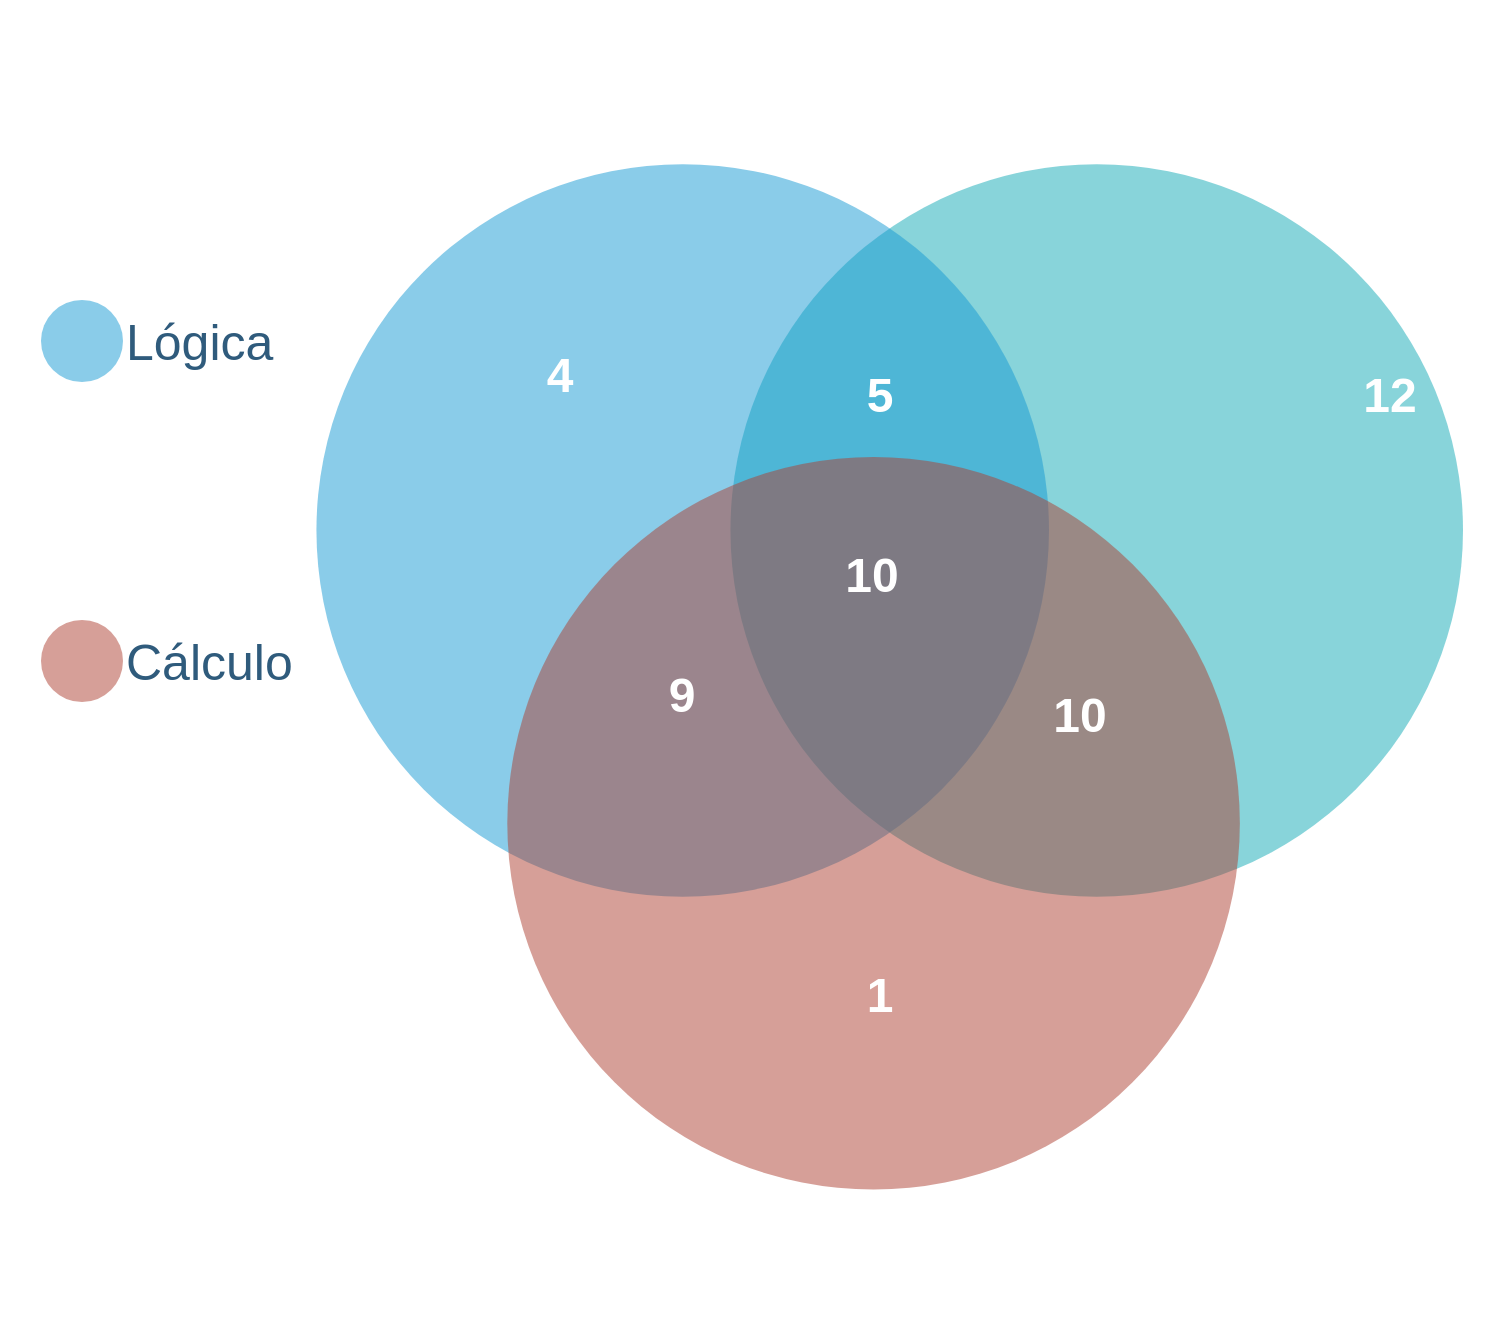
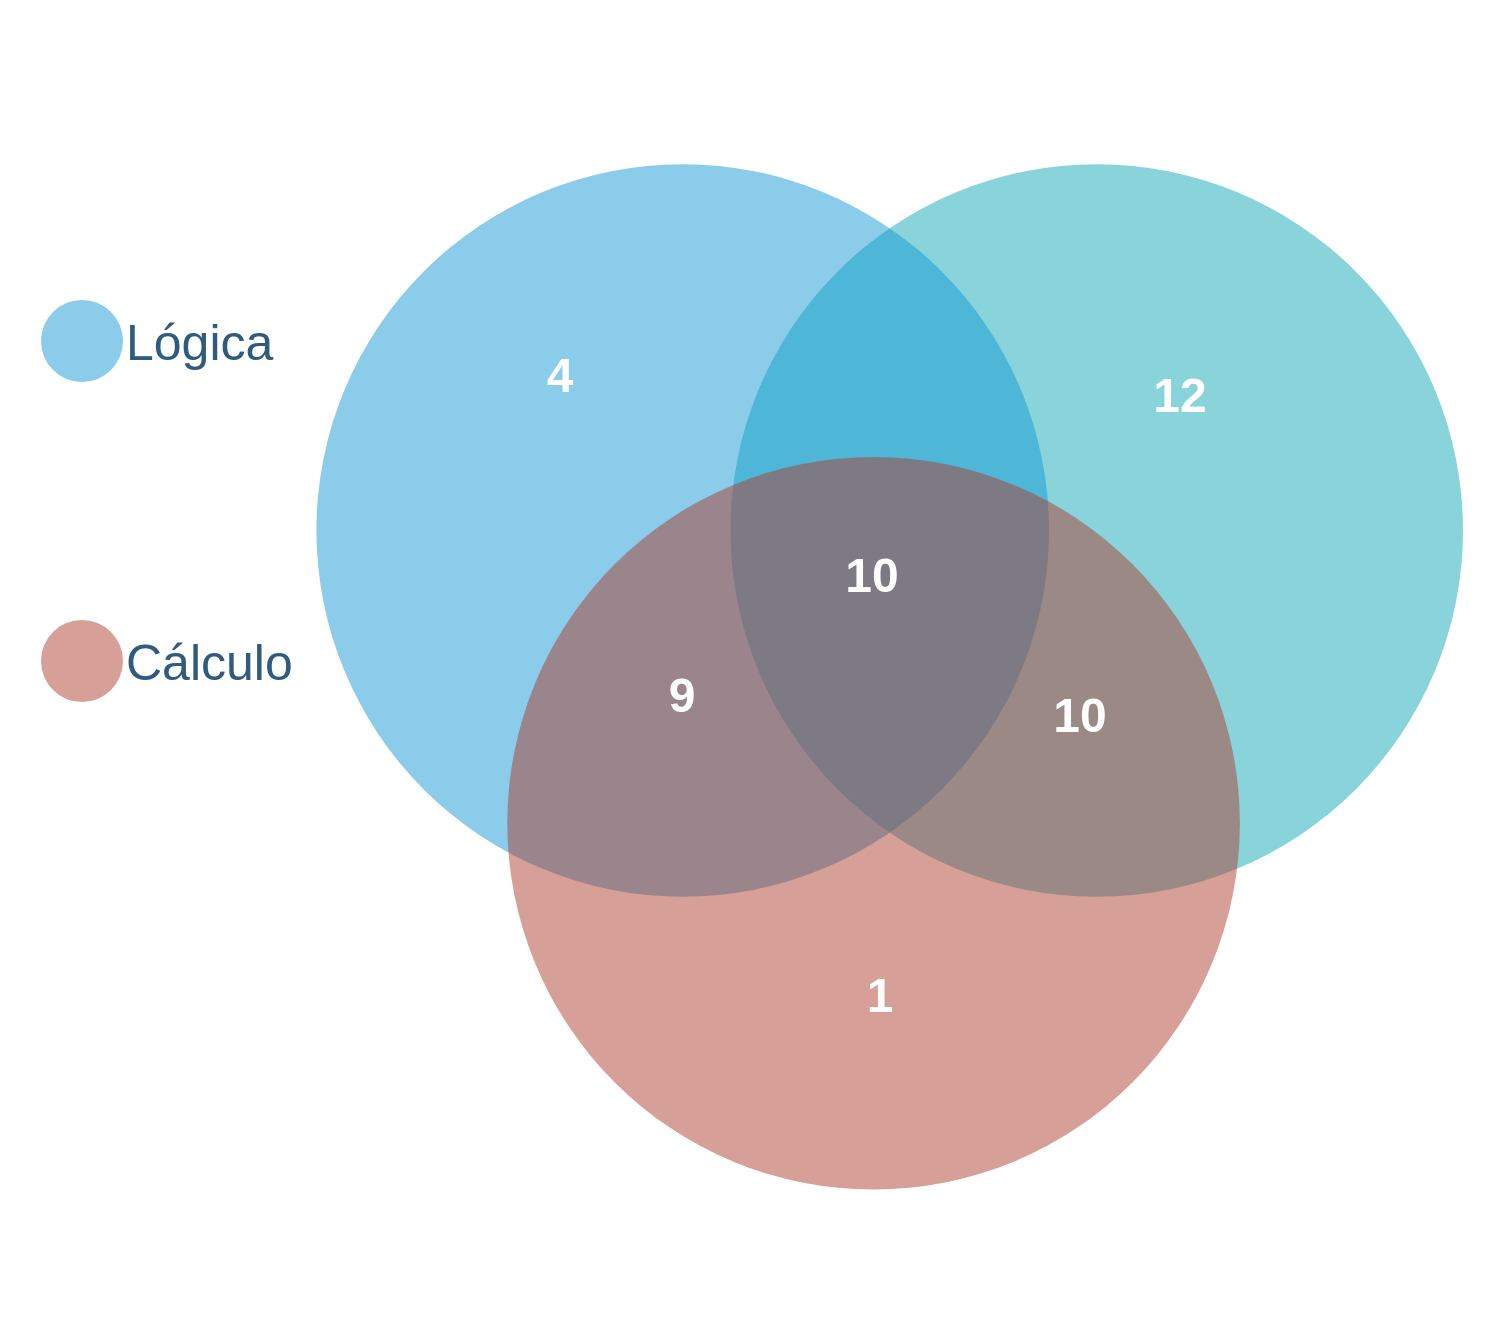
- <mxCell id="10" value="&lt;font size=&quot;1&quot; color=&quot;#ffffff&quot;&gt;&lt;b style=&quot;font-size: 24px;&quot;&gt;5&lt;/b&gt;&lt;/font&gt;" style="text;html=1;strokeColor=none;fillColor=none;align=center;verticalAlign=middle;whiteSpace=wrap;rounded=0;shadow=1;labelBackgroundColor=none;fontSize=18;fontColor=#23445D;" vertex="1" parent="4"><mxGeometry x="280" y="167.42" width="40" height="20" as="geometry" /></mxCell>
- <mxCell id="9" value="&lt;font size=&quot;1&quot; color=&quot;#ffffff&quot;&gt;&lt;b style=&quot;font-size: 24px;&quot;&gt;12&lt;/b&gt;&lt;/font&gt;" style="text;html=1;strokeColor=none;fillColor=none;align=center;verticalAlign=middle;whiteSpace=wrap;rounded=0;shadow=1;labelBackgroundColor=none;fontSize=18;fontColor=#23445D;" vertex="1" parent="4"><mxGeometry x="535" y="167.42" width="40" height="20" as="geometry" /></mxCell>
+ <mxCell id="9" value="&lt;font size=&quot;1&quot; color=&quot;#ffffff&quot;&gt;&lt;b style=&quot;font-size: 24px;&quot;&gt;12&lt;/b&gt;&lt;/font&gt;" style="text;html=1;strokeColor=none;fillColor=none;align=center;verticalAlign=middle;whiteSpace=wrap;rounded=0;shadow=1;labelBackgroundColor=none;fontSize=18;fontColor=#23445D;" vertex="1" parent="4"><mxGeometry x="430" y="167.42" width="40" height="20" as="geometry" /></mxCell>
